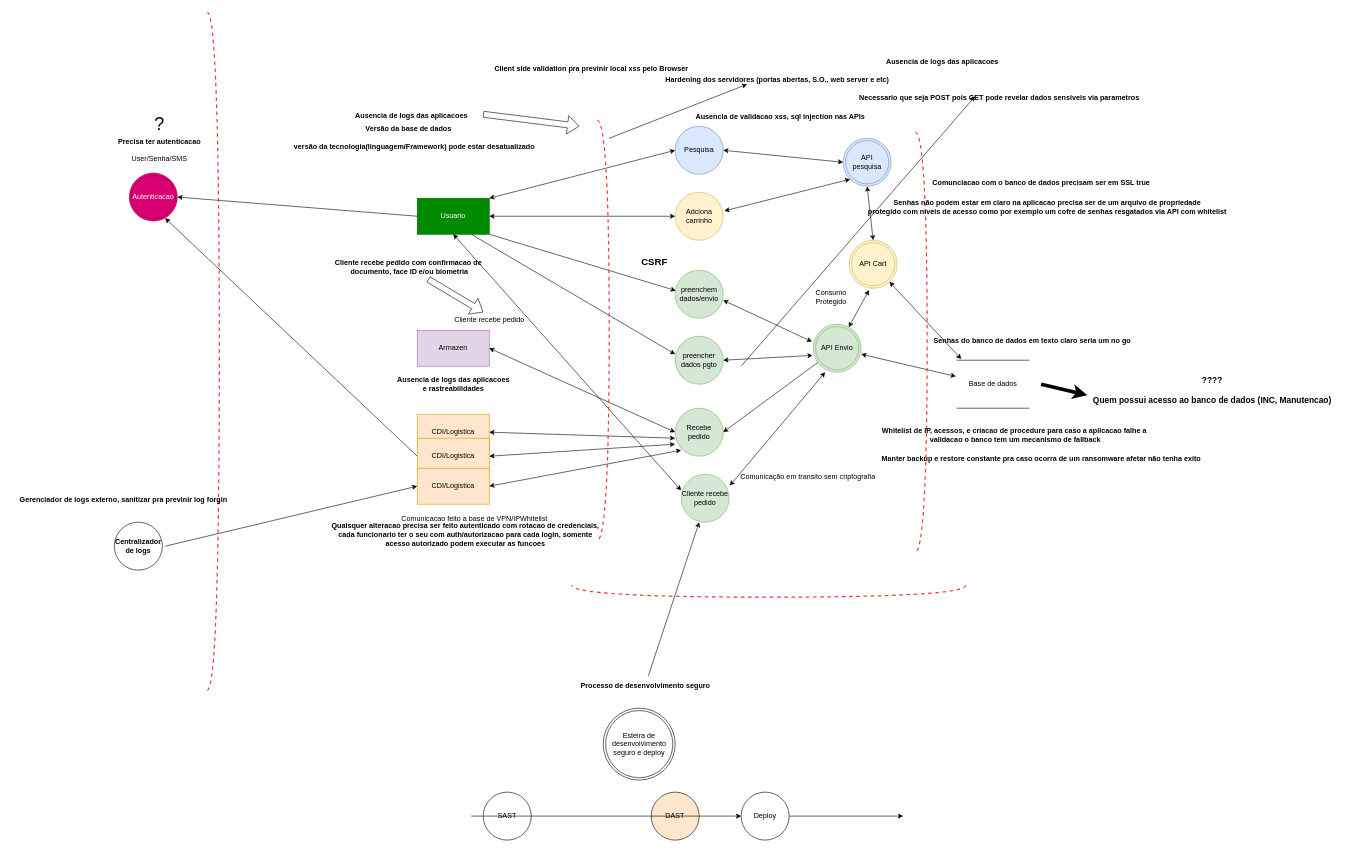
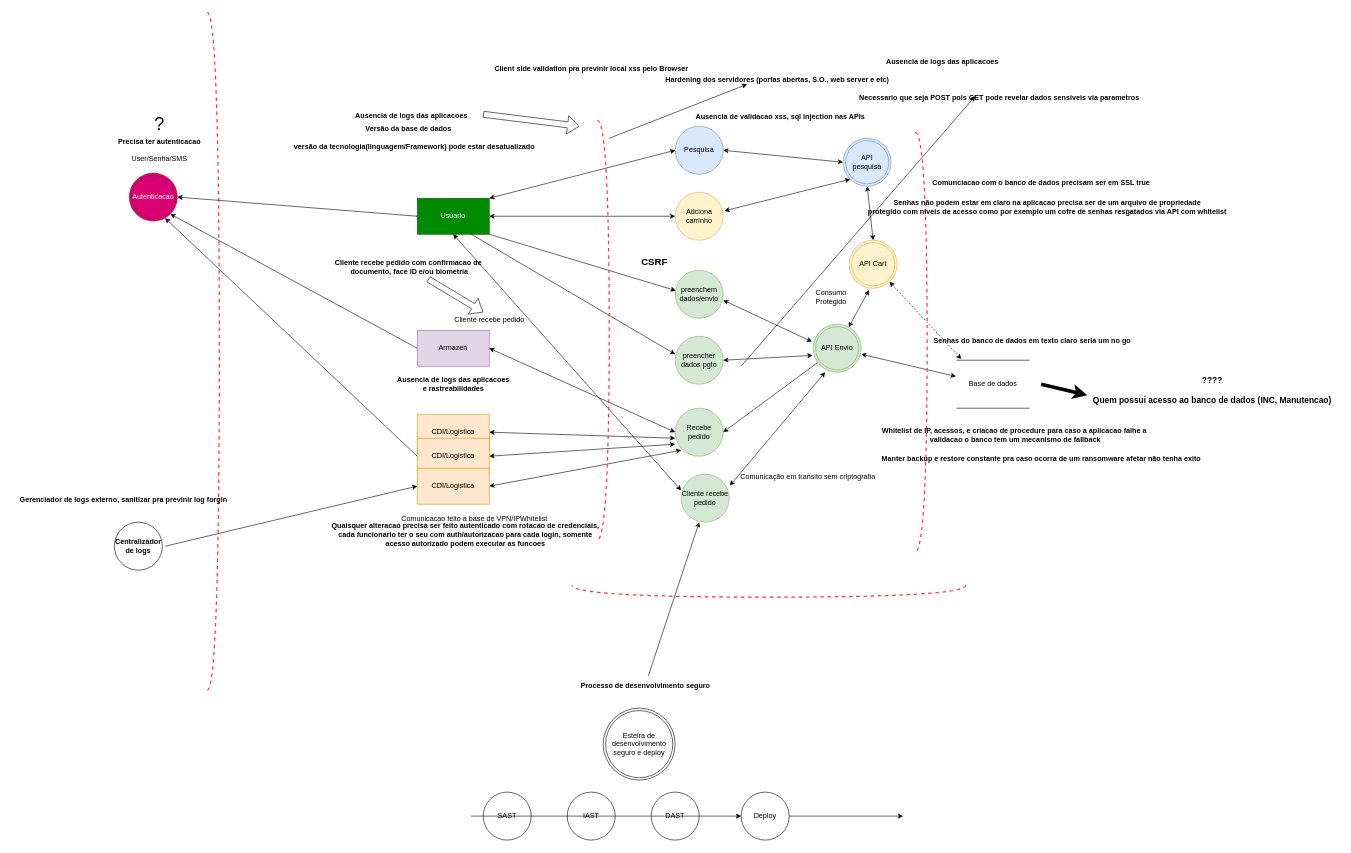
+ <mxCell id="70" value="" style="endArrow=classic;html=1;fontColor=#FF3333;rounded=0;exitX=0;exitY=0.5;exitDx=0;exitDy=0;entryX=1;entryY=1;entryDx=0;entryDy=0;" edge="1" parent="1" source="21" target="68"><mxGeometry width="50" height="50" relative="1" as="geometry"><mxPoint x="705" y="770" as="sourcePoint" /><mxPoint x="325" y="370" as="targetPoint" /></mxGeometry></mxCell>
- <mxCell id="11" value="" style="endArrow=classic;startArrow=classic;html=1;fontColor=#FF3333;rounded=0;entryX=0.058;entryY=-0.025;entryDx=0;entryDy=0;entryPerimeter=0;" parent="1" source="2" target="5" edge="1"><mxGeometry width="50" height="50" relative="1" as="geometry"><mxPoint x="1404" y="459" as="sourcePoint" /><mxPoint x="1217" y="388" as="targetPoint" /></mxGeometry></mxCell>
+ <mxCell id="11" value="" style="endArrow=classic;startArrow=classic;html=1;fontColor=#FF3333;rounded=0;entryX=0.058;entryY=-0.025;entryDx=0;entryDy=0;entryPerimeter=0;dashed=1;" parent="1" source="2" target="5" edge="1"><mxGeometry width="50" height="50" relative="1" as="geometry"><mxPoint x="1404" y="459" as="sourcePoint" /><mxPoint x="1217" y="388" as="targetPoint" /></mxGeometry></mxCell>
+ <mxCell id="78" value="IAST" style="ellipse;whiteSpace=wrap;html=1;aspect=fixed;" vertex="1" parent="1"><mxGeometry x="945" y="1320" width="80" height="80" as="geometry" /></mxCell>
- <mxCell id="79" value="DAST" style="ellipse;whiteSpace=wrap;html=1;aspect=fixed;fillColor=#ffe6cc;" vertex="1" parent="1"><mxGeometry x="1085" y="1320" width="80" height="80" as="geometry" /></mxCell>
+ <mxCell id="79" value="DAST" style="ellipse;whiteSpace=wrap;html=1;aspect=fixed;" vertex="1" parent="1"><mxGeometry x="1085" y="1320" width="80" height="80" as="geometry" /></mxCell>
